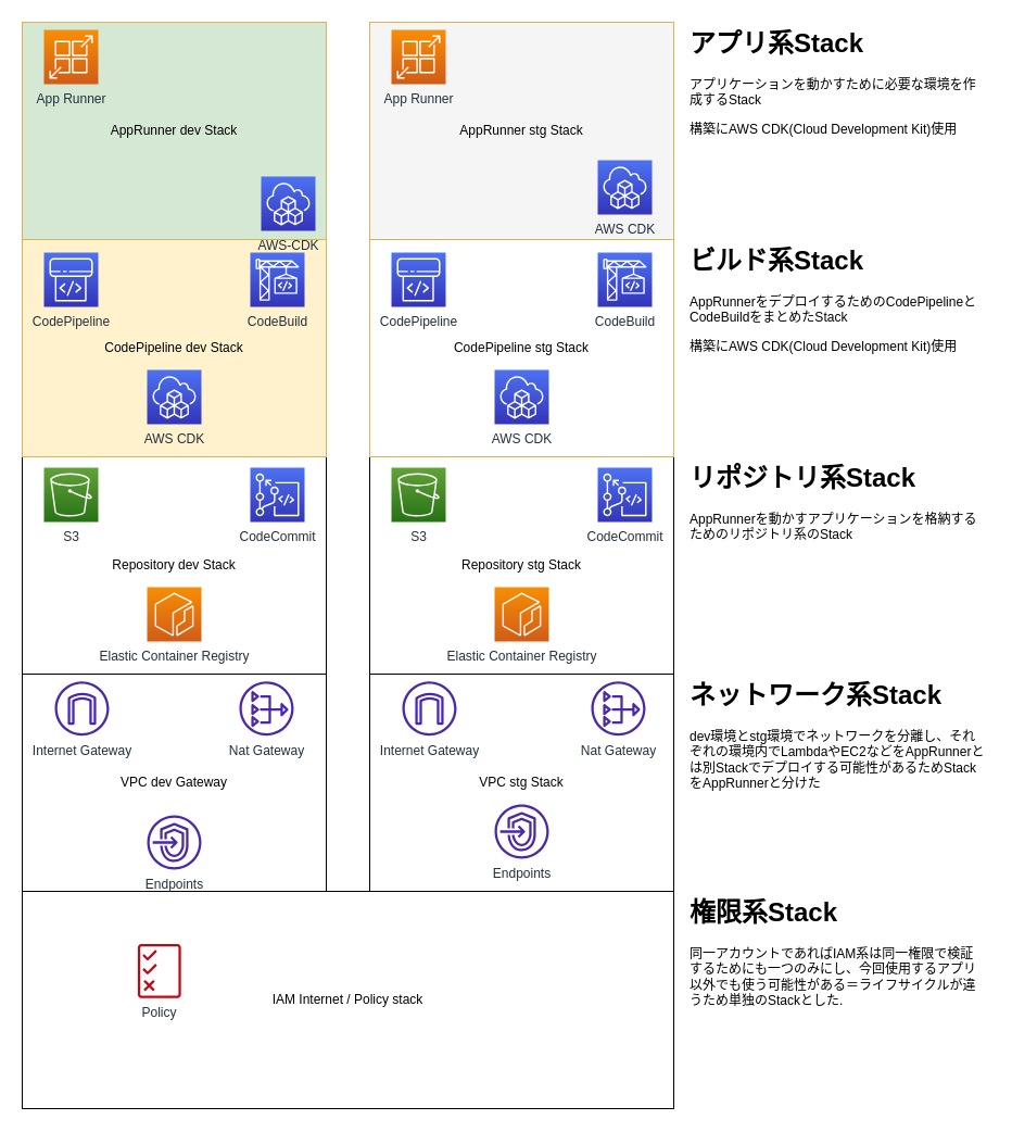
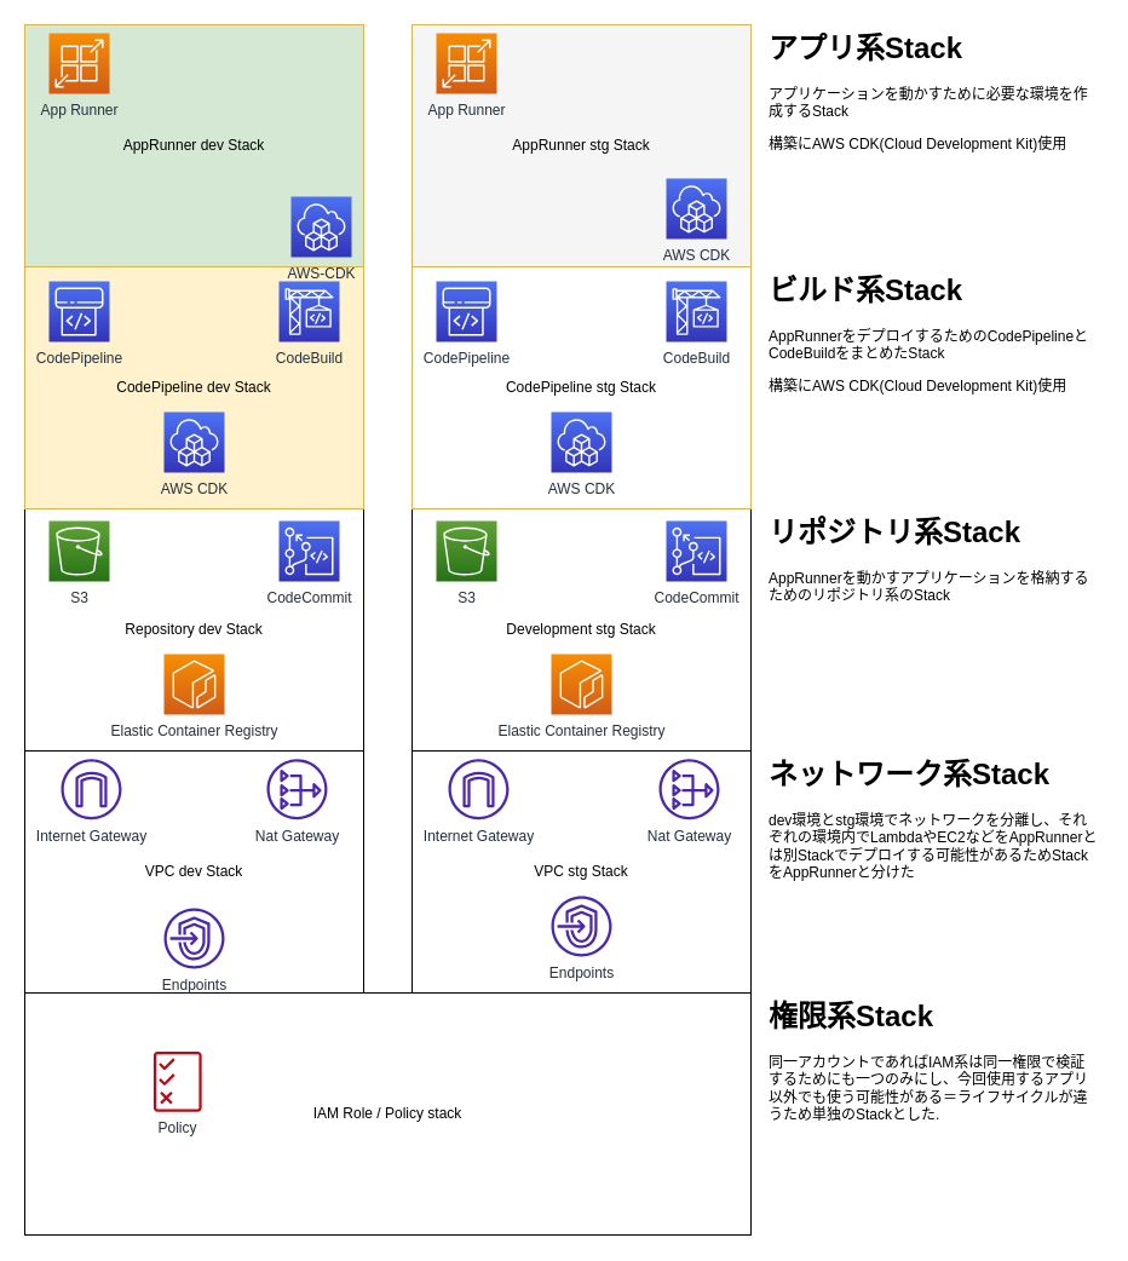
- <mxCell id="27" value="Repository stg Stack" style="rounded=0;whiteSpace=wrap;html=1;" vertex="1" parent="26"><mxGeometry width="280" height="200" as="geometry" /></mxCell>
+ <mxCell id="27" value="Development stg Stack" style="rounded=0;whiteSpace=wrap;html=1;" vertex="1" parent="26"><mxGeometry width="280" height="200" as="geometry" /></mxCell>
- <mxCell id="12" value="VPC dev Gateway" style="rounded=0;whiteSpace=wrap;html=1;" vertex="1" parent="11"><mxGeometry width="280" height="200" as="geometry" /></mxCell>
+ <mxCell id="12" value="VPC dev Stack" style="rounded=0;whiteSpace=wrap;html=1;" vertex="1" parent="11"><mxGeometry width="280" height="200" as="geometry" /></mxCell>
- <mxCell id="9" value="IAM Internet / Policy stack" style="rounded=0;whiteSpace=wrap;html=1;" vertex="1" parent="8"><mxGeometry width="600" height="200" as="geometry" /></mxCell>
+ <mxCell id="9" value="IAM Role / Policy stack" style="rounded=0;whiteSpace=wrap;html=1;" vertex="1" parent="8"><mxGeometry width="600" height="200" as="geometry" /></mxCell>
